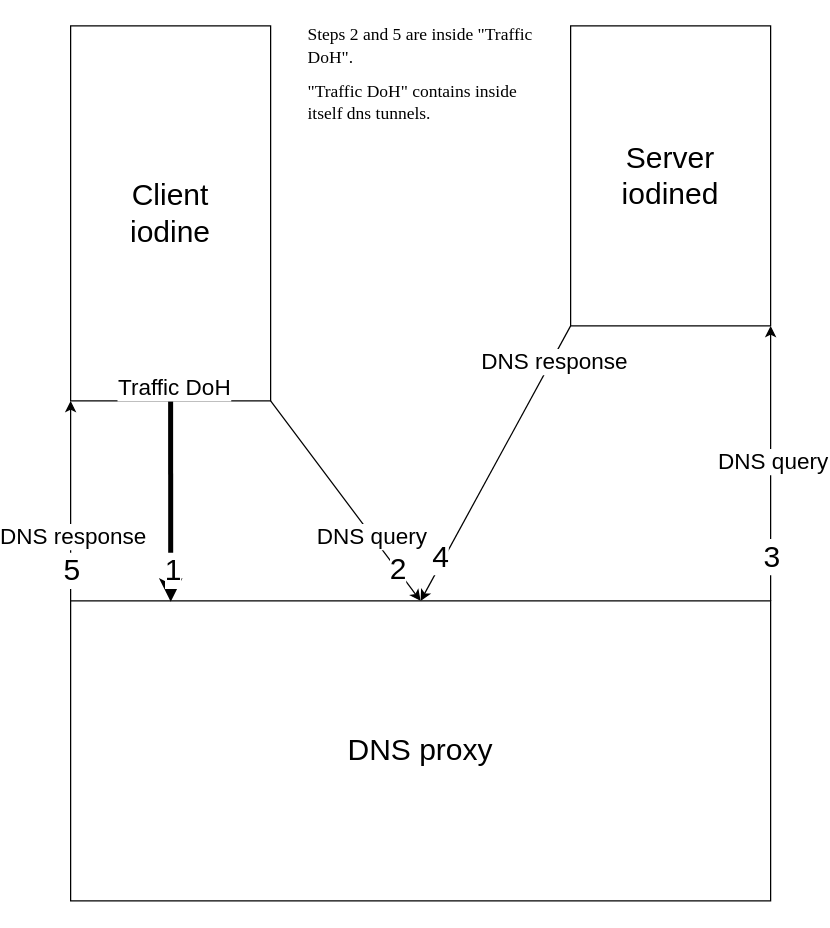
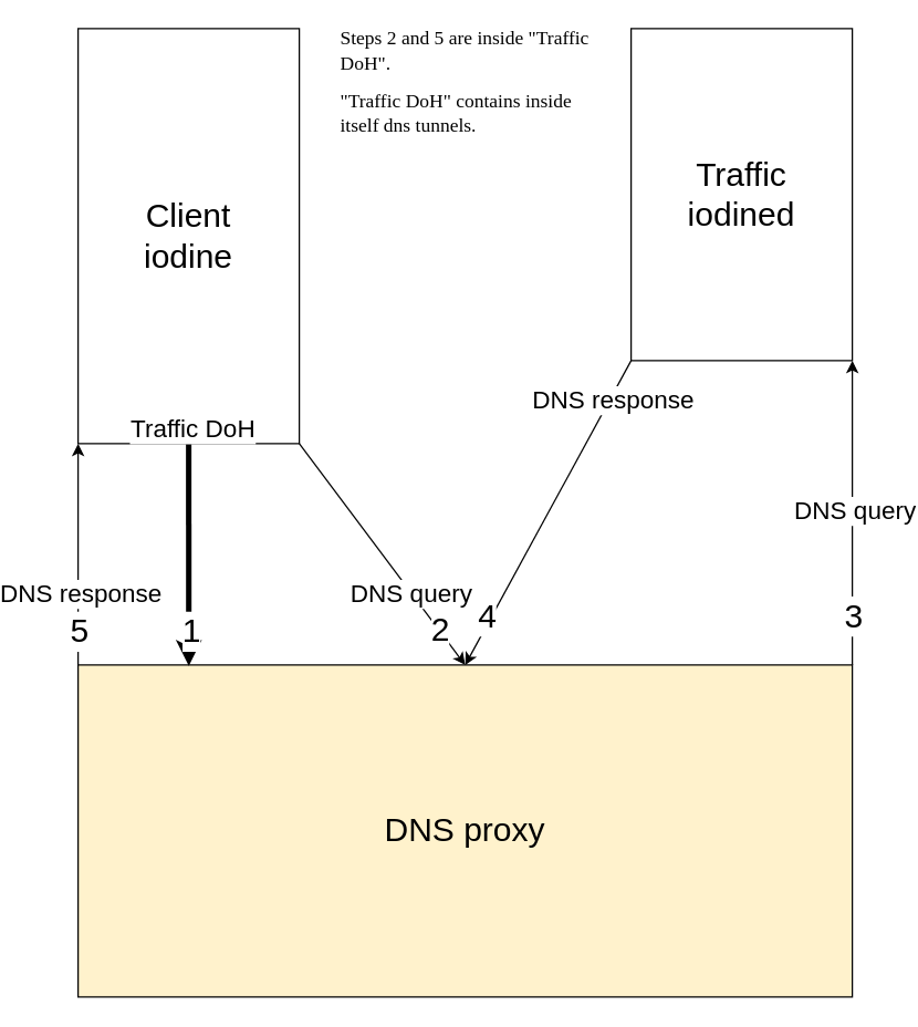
- <mxCell id="9" value="&lt;font style=&quot;font-size: 24px&quot;&gt;Server&lt;br&gt;iodined&lt;br&gt;&lt;/font&gt;" style="rounded=0;whiteSpace=wrap;html=1;" vertex="1" parent="1"><mxGeometry x="420" y="20" width="160" height="240" as="geometry" /></mxCell>
+ <mxCell id="9" value="&lt;font style=&quot;font-size: 24px&quot;&gt;Traffic&lt;br&gt;iodined&lt;br&gt;&lt;/font&gt;" style="rounded=0;whiteSpace=wrap;html=1;" vertex="1" parent="1"><mxGeometry x="420" y="20" width="160" height="240" as="geometry" /></mxCell>
- <mxCell id="16" value="&lt;font style=&quot;font-size: 24px&quot;&gt;DNS proxy&lt;br&gt;&lt;/font&gt;" style="rounded=0;whiteSpace=wrap;html=1;" vertex="1" parent="1"><mxGeometry x="20" y="480" width="560" height="240" as="geometry" /></mxCell>
+ <mxCell id="16" value="&lt;font style=&quot;font-size: 24px&quot;&gt;DNS proxy&lt;br&gt;&lt;/font&gt;" style="rounded=0;whiteSpace=wrap;html=1;fillColor=#fff2cc;" vertex="1" parent="1"><mxGeometry x="20" y="480" width="560" height="240" as="geometry" /></mxCell>
